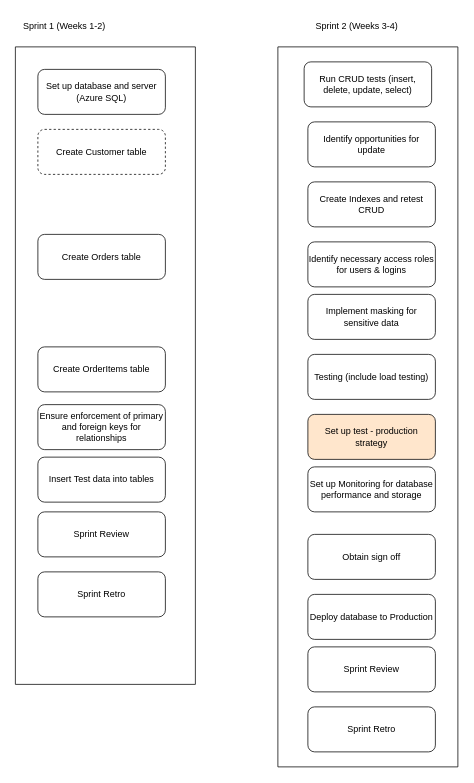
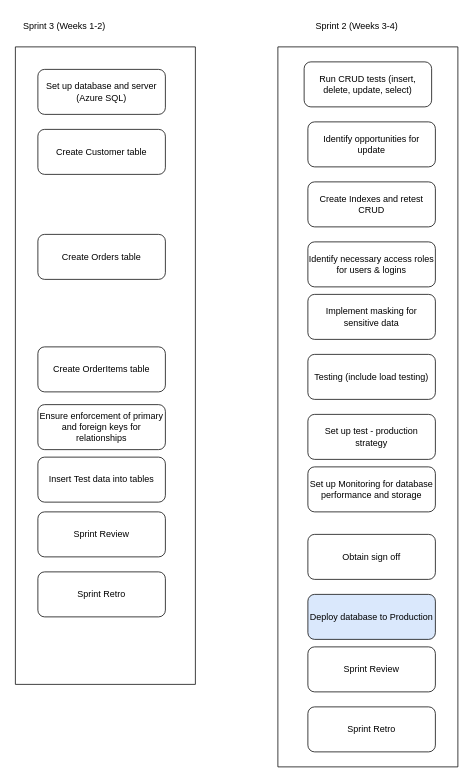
- <mxCell id="5" value="Sprint 1 (Weeks 1-2)" style="text;html=1;align=center;verticalAlign=middle;resizable=0;points=[];autosize=1;strokeColor=none;fillColor=none;" vertex="1" parent="1"><mxGeometry x="20" y="20" width="130" height="30" as="geometry" /></mxCell>
+ <mxCell id="5" value="Sprint 3 (Weeks 1-2)" style="text;html=1;align=center;verticalAlign=middle;resizable=0;points=[];autosize=1;strokeColor=none;fillColor=none;" vertex="1" parent="1"><mxGeometry x="20" y="20" width="130" height="30" as="geometry" /></mxCell>
- <mxCell id="7" value="Create Customer table" style="rounded=1;whiteSpace=wrap;html=1;dashed=1;" vertex="1" parent="1"><mxGeometry x="50" y="172" width="170" height="60" as="geometry" /></mxCell>
+ <mxCell id="7" value="Create Customer table" style="rounded=1;whiteSpace=wrap;html=1;" vertex="1" parent="1"><mxGeometry x="50" y="172" width="170" height="60" as="geometry" /></mxCell>
- <mxCell id="19" value="Set up test - production strategy" style="rounded=1;whiteSpace=wrap;html=1;fillColor=#ffe6cc;" vertex="1" parent="13"><mxGeometry x="40" y="490" width="170" height="60" as="geometry" /></mxCell>
+ <mxCell id="19" value="Set up test - production strategy" style="rounded=1;whiteSpace=wrap;html=1;" vertex="1" parent="13"><mxGeometry x="40" y="490" width="170" height="60" as="geometry" /></mxCell>
- <mxCell id="20" value="Deploy database to Production" style="rounded=1;whiteSpace=wrap;html=1;" vertex="1" parent="13"><mxGeometry x="40" y="730" width="170" height="60" as="geometry" /></mxCell>
+ <mxCell id="20" value="Deploy database to Production" style="rounded=1;whiteSpace=wrap;html=1;fillColor=#dae8fc;" vertex="1" parent="13"><mxGeometry x="40" y="730" width="170" height="60" as="geometry" /></mxCell>
